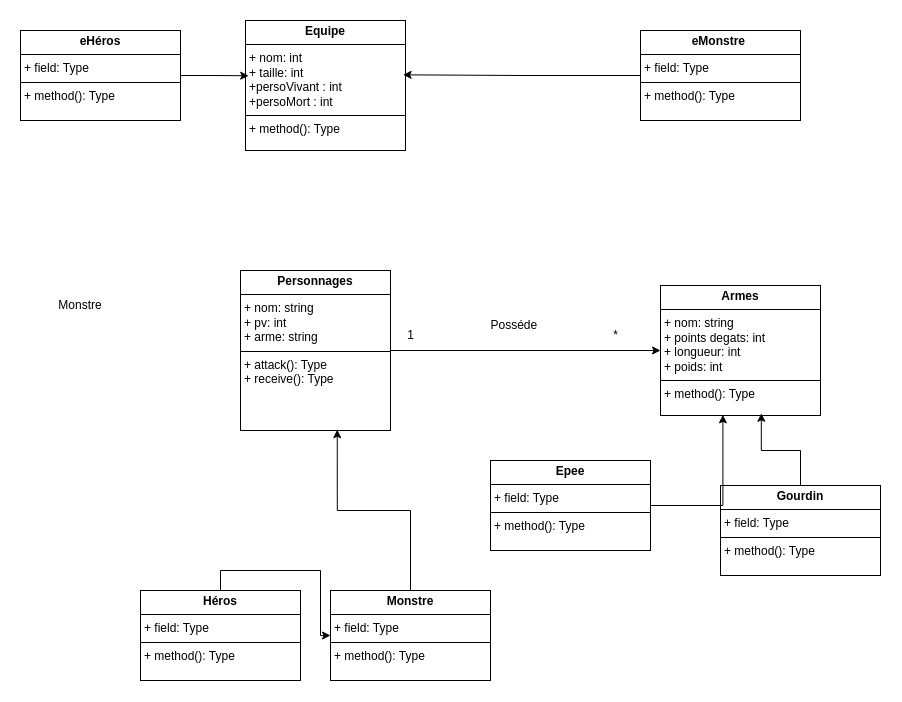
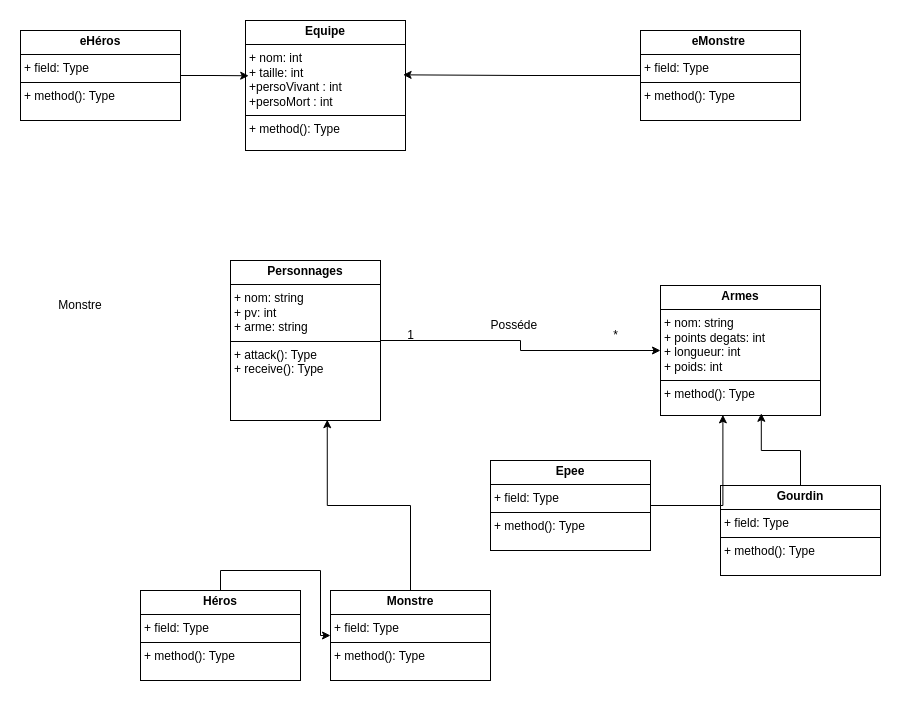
- <mxCell id="3" value="&lt;p style=&quot;margin:0px;margin-top:4px;text-align:center;&quot;&gt;&lt;b&gt;Personnages&lt;/b&gt;&lt;/p&gt;&lt;hr size=&quot;1&quot; style=&quot;border-style:solid;&quot;&gt;&lt;p style=&quot;margin:0px;margin-left:4px;&quot;&gt;+ nom: string&lt;/p&gt;&lt;p style=&quot;margin:0px;margin-left:4px;&quot;&gt;+ pv: int&lt;/p&gt;&lt;p style=&quot;margin:0px;margin-left:4px;&quot;&gt;+ arme: string&lt;/p&gt;&lt;hr size=&quot;1&quot; style=&quot;border-style:solid;&quot;&gt;&lt;p style=&quot;margin:0px;margin-left:4px;&quot;&gt;+ attack(): Type&lt;/p&gt;&lt;p style=&quot;margin:0px;margin-left:4px;&quot;&gt;+ receive(): Type&lt;/p&gt;" style="verticalAlign=top;align=left;overflow=fill;html=1;whiteSpace=wrap;" parent="1" vertex="1"><mxGeometry x="240" y="270" width="150" height="160" as="geometry" /></mxCell>
+ <mxCell id="3" value="&lt;p style=&quot;margin:0px;margin-top:4px;text-align:center;&quot;&gt;&lt;b&gt;Personnages&lt;/b&gt;&lt;/p&gt;&lt;hr size=&quot;1&quot; style=&quot;border-style:solid;&quot;&gt;&lt;p style=&quot;margin:0px;margin-left:4px;&quot;&gt;+ nom: string&lt;/p&gt;&lt;p style=&quot;margin:0px;margin-left:4px;&quot;&gt;+ pv: int&lt;/p&gt;&lt;p style=&quot;margin:0px;margin-left:4px;&quot;&gt;+ arme: string&lt;/p&gt;&lt;hr size=&quot;1&quot; style=&quot;border-style:solid;&quot;&gt;&lt;p style=&quot;margin:0px;margin-left:4px;&quot;&gt;+ attack(): Type&lt;/p&gt;&lt;p style=&quot;margin:0px;margin-left:4px;&quot;&gt;+ receive(): Type&lt;/p&gt;" style="verticalAlign=top;align=left;overflow=fill;html=1;whiteSpace=wrap;" parent="1" vertex="1"><mxGeometry x="230" y="260" width="150" height="160" as="geometry" /></mxCell>
